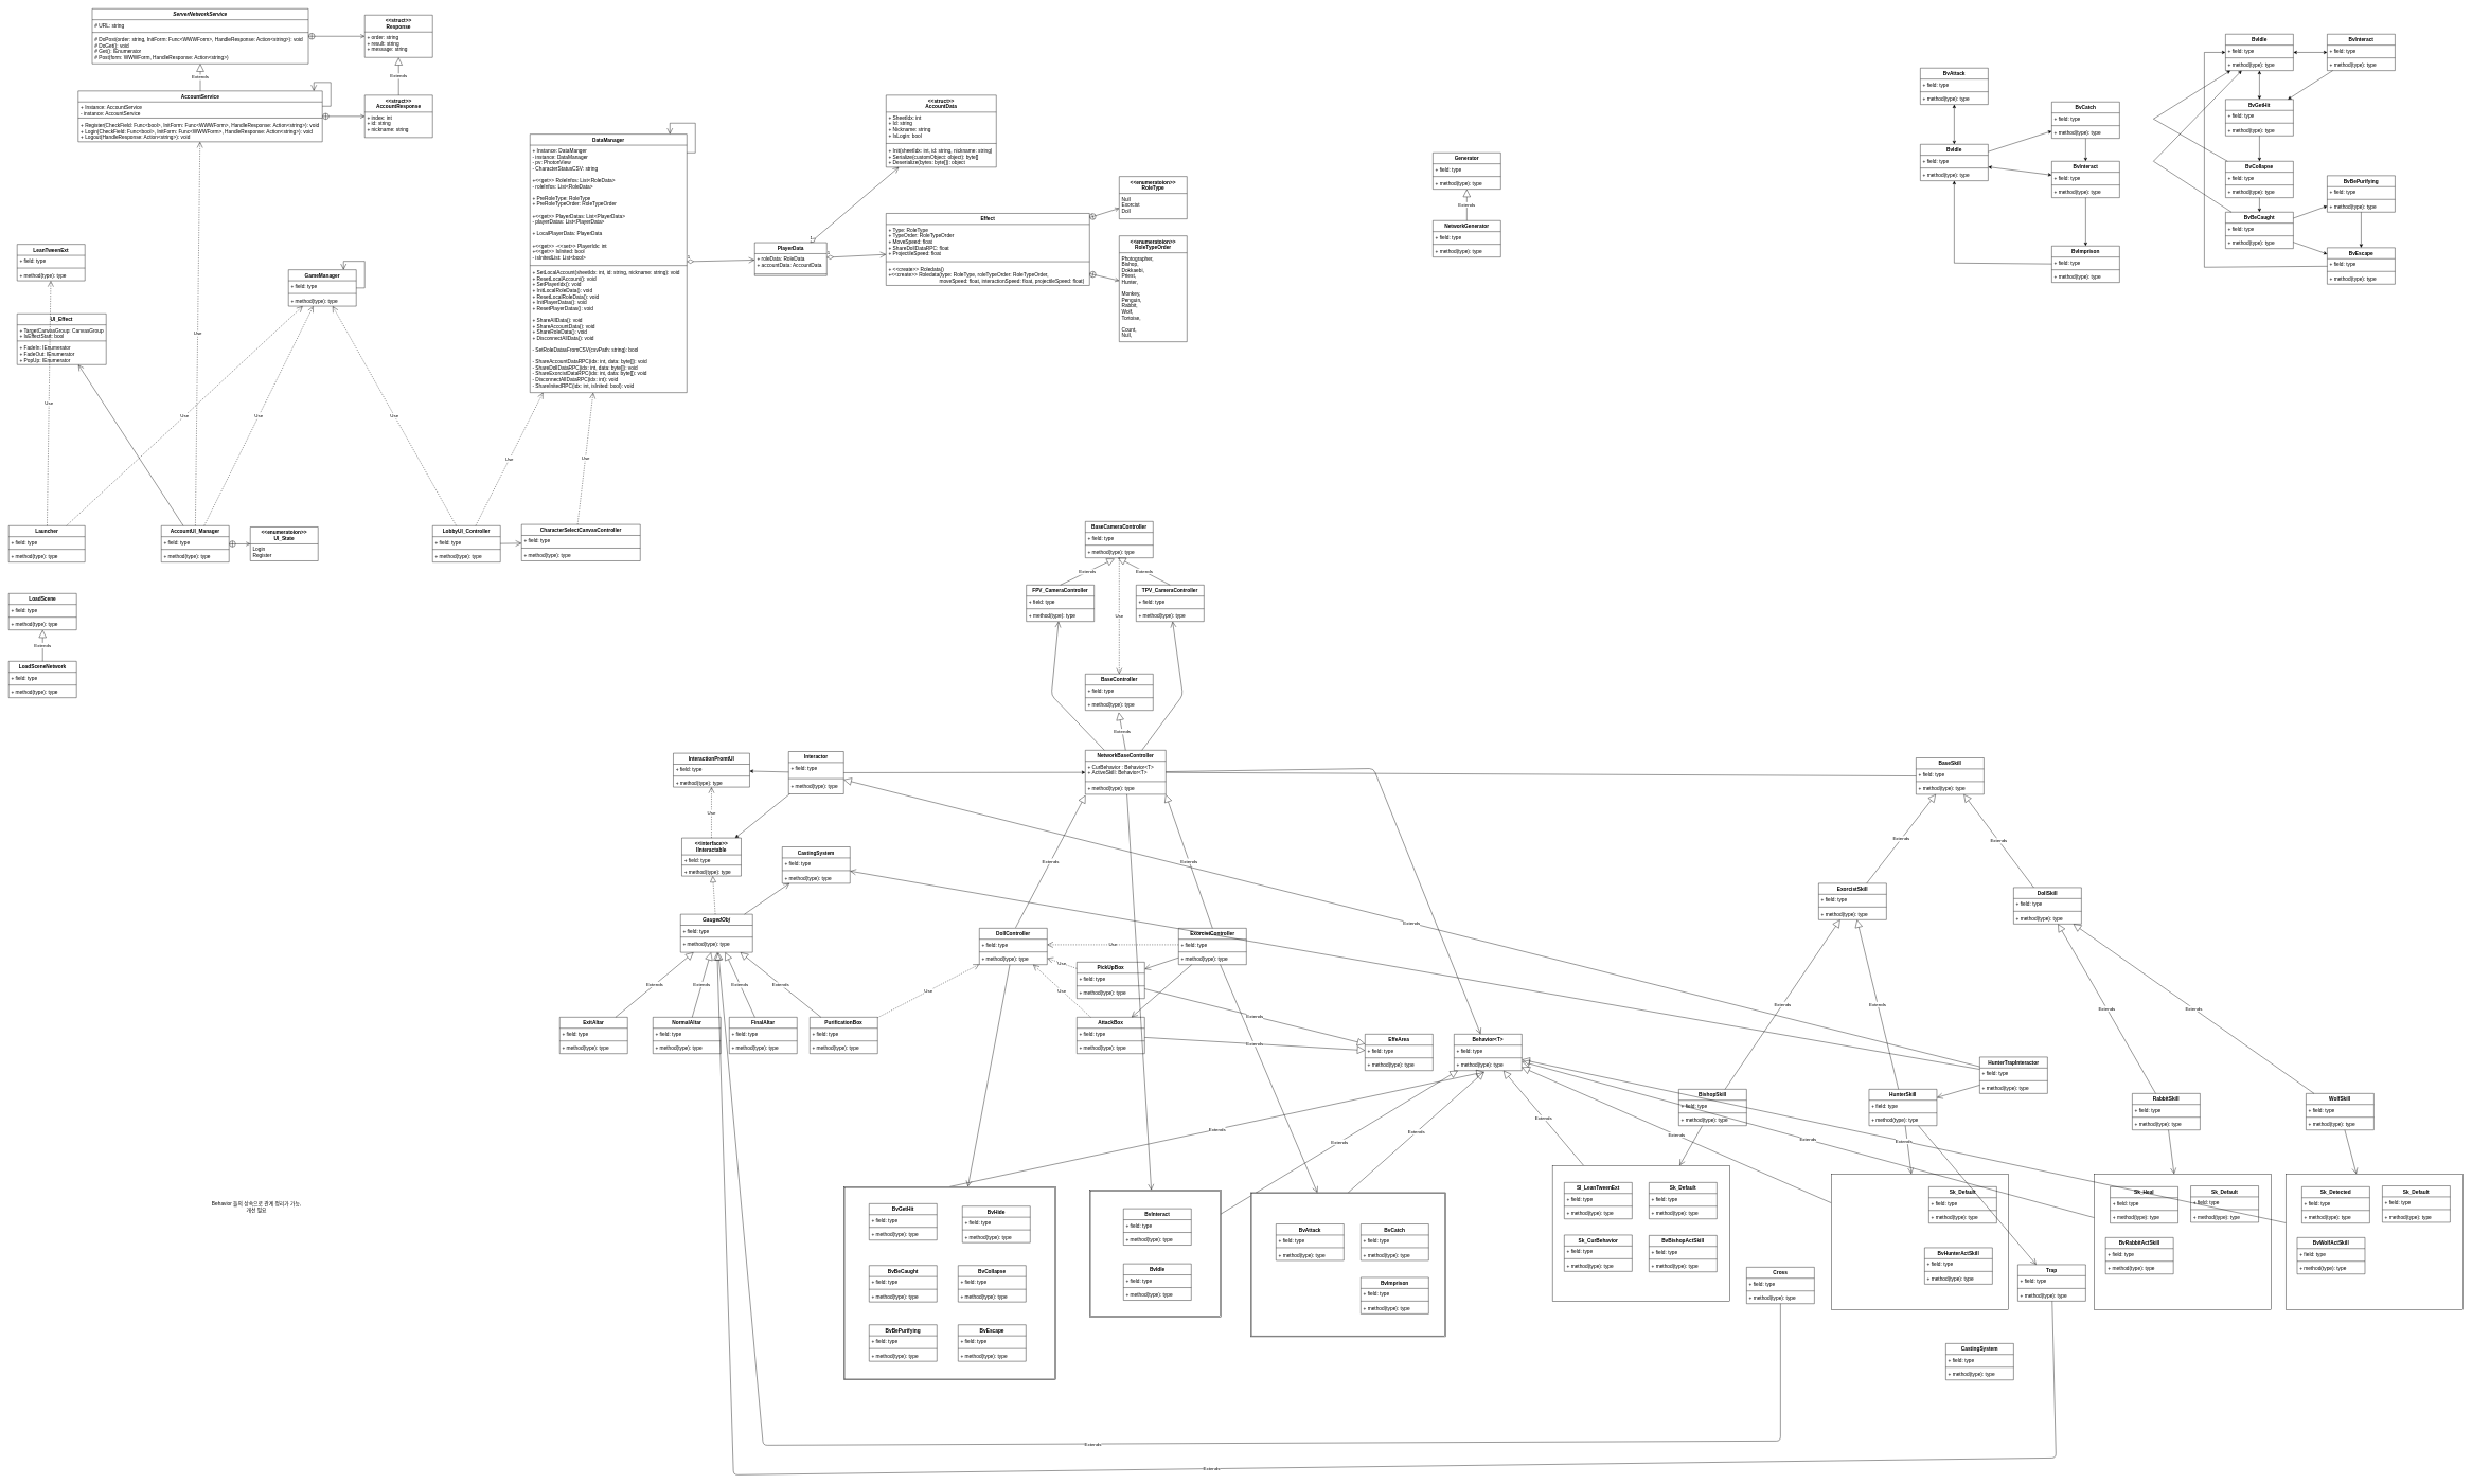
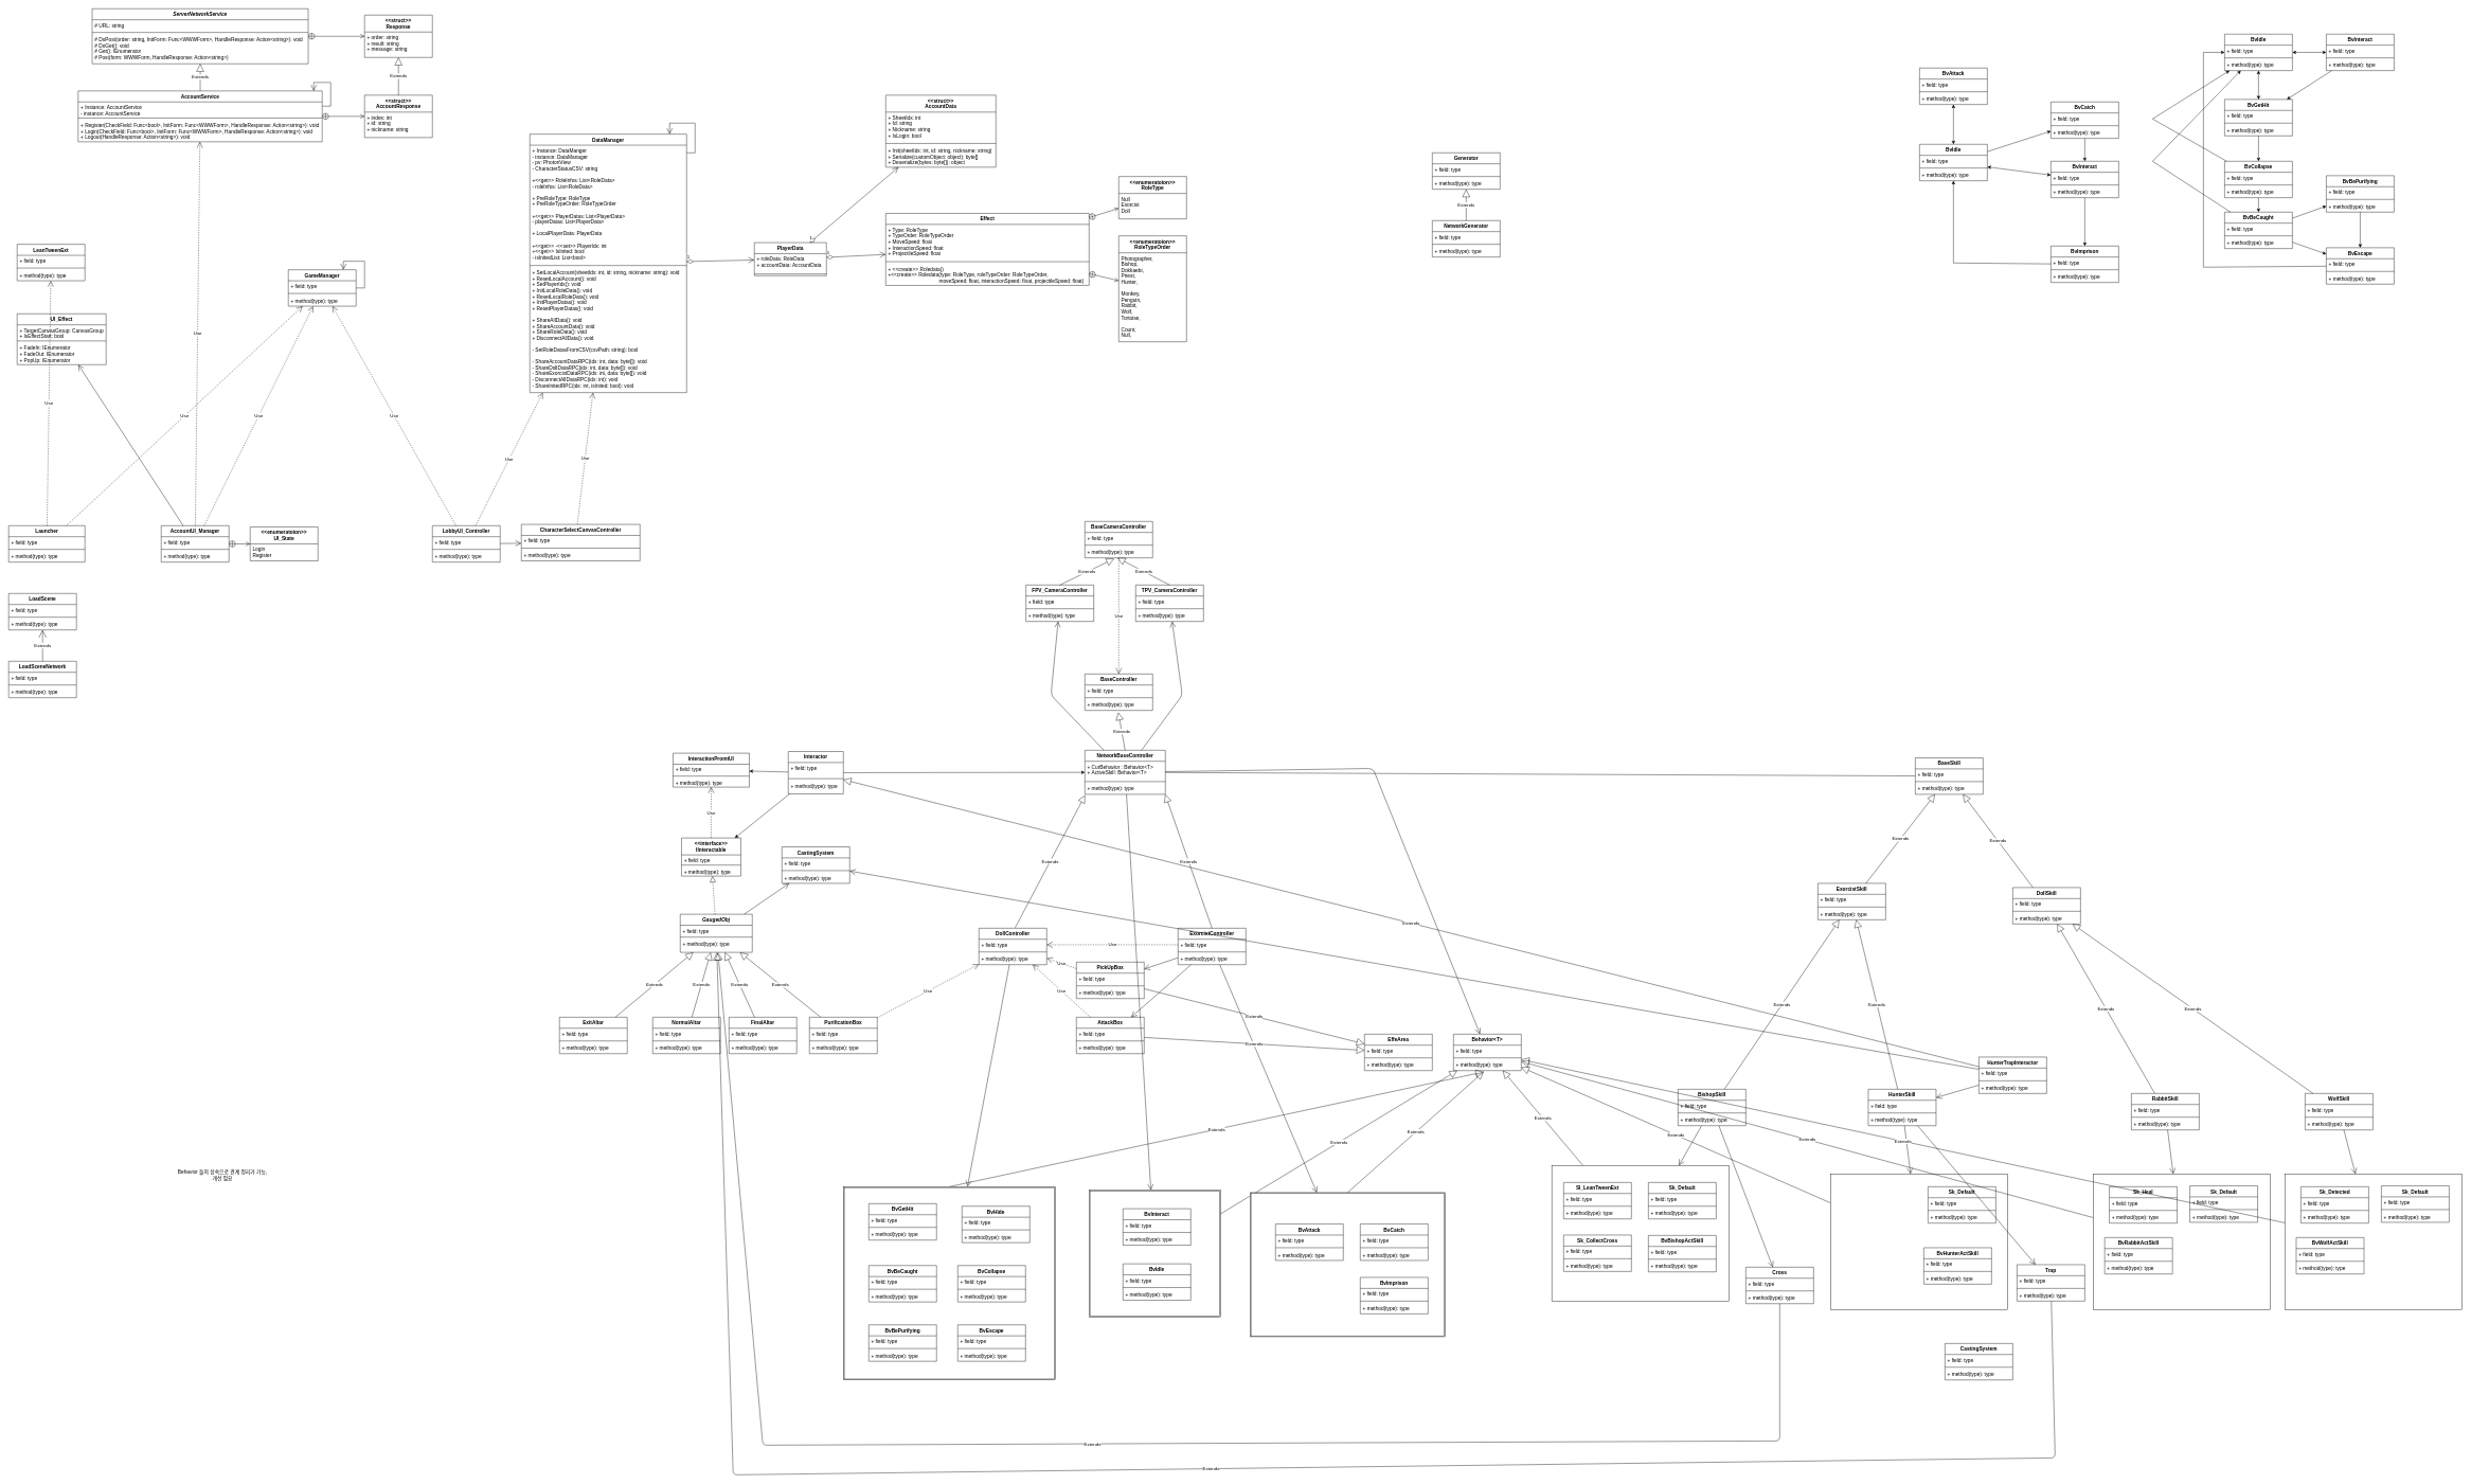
- <mxCell id="98" value="+ Type: RoleType&#10;+ TypeOrder: RoleTypeOrder&#10;+ MoveSpeed: float&#10;+ ShareDollDataRPC: float&#10;+ ProjectileSpeed: float" style="text;strokeColor=none;fillColor=none;align=left;verticalAlign=top;spacingLeft=4;spacingRight=4;overflow=hidden;rotatable=0;points=[[0,0.5],[1,0.5]];portConstraint=eastwest;" parent="97" vertex="1"><mxGeometry y="26" width="480" height="84" as="geometry" /></mxCell>
+ <mxCell id="98" value="+ Type: RoleType&#10;+ TypeOrder: RoleTypeOrder&#10;+ MoveSpeed: float&#10;+ InteractionSpeed: float&#10;+ ProjectileSpeed: float" style="text;strokeColor=none;fillColor=none;align=left;verticalAlign=top;spacingLeft=4;spacingRight=4;overflow=hidden;rotatable=0;points=[[0,0.5],[1,0.5]];portConstraint=eastwest;" parent="97" vertex="1"><mxGeometry y="26" width="480" height="84" as="geometry" /></mxCell>
- <mxCell id="49" value="Extends" style="endArrow=block;endSize=16;endFill=0;html=1;rounded=0;exitX=0.5;exitY=0;exitDx=0;exitDy=0;" parent="1" source="33" target="29" edge="1"><mxGeometry width="160" relative="1" as="geometry"><mxPoint x="220" y="1656" as="sourcePoint" /><mxPoint x="380" y="1656" as="targetPoint" /></mxGeometry></mxCell>
+ <mxCell id="49" value="Extends" style="endArrow=open;endSize=16;endFill=0;html=1;rounded=0;exitX=0.5;exitY=0;exitDx=0;exitDy=0;" parent="1" source="33" target="29" edge="1"><mxGeometry width="160" relative="1" as="geometry"><mxPoint x="220" y="1656" as="sourcePoint" /><mxPoint x="380" y="1656" as="targetPoint" /></mxGeometry></mxCell>
+ <mxCell id="381" value="" style="endArrow=open;endFill=1;endSize=12;html=1;" edge="1" parent="1" source="247" target="174"><mxGeometry width="160" relative="1" as="geometry"><mxPoint x="3930" y="2720" as="sourcePoint" /><mxPoint x="4090" y="2720" as="targetPoint" /></mxGeometry></mxCell>
- <mxCell id="113" value="Behavior 들의 상속으로 관계 정리가 가능,&lt;br&gt;개선 필요" style="text;html=1;strokeColor=none;fillColor=none;align=center;verticalAlign=middle;whiteSpace=wrap;rounded=0;" parent="1" vertex="1"><mxGeometry x="450" y="2805" width="310" height="84" as="geometry" /></mxCell>
+ <mxCell id="113" value="Behavior 들의 상속으로 관계 정리가 가능,&lt;br&gt;개선 필요" style="text;html=1;strokeColor=none;fillColor=none;align=center;verticalAlign=middle;whiteSpace=wrap;rounded=0;" parent="1" vertex="1"><mxGeometry x="370" y="2730" width="310" height="84" as="geometry" /></mxCell>
- <mxCell id="386" value="Sk_CurBehavior" style="swimlane;fontStyle=1;align=center;verticalAlign=top;childLayout=stackLayout;horizontal=1;startSize=26;horizontalStack=0;resizeParent=1;resizeParentMax=0;resizeLast=0;collapsible=1;marginBottom=0;" parent="384" vertex="1"><mxGeometry x="28" y="164" width="160" height="86" as="geometry" /></mxCell>
+ <mxCell id="386" value="Sk_CollectCross" style="swimlane;fontStyle=1;align=center;verticalAlign=top;childLayout=stackLayout;horizontal=1;startSize=26;horizontalStack=0;resizeParent=1;resizeParentMax=0;resizeLast=0;collapsible=1;marginBottom=0;" parent="384" vertex="1"><mxGeometry x="28" y="164" width="160" height="86" as="geometry" /></mxCell>
